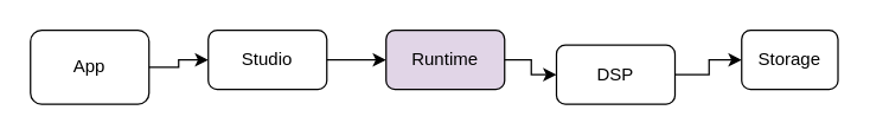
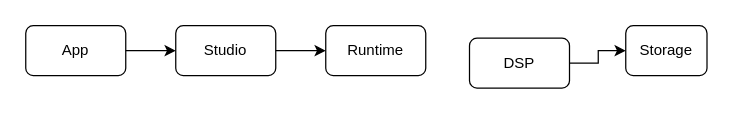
- <mxCell id="4" value="Runtime" style="rounded=1;whiteSpace=wrap;html=1;fillColor=#e1d5e7;" vertex="1" parent="1"><mxGeometry x="260" y="20" width="80" height="40" as="geometry" /></mxCell>
+ <mxCell id="4" value="Runtime" style="rounded=1;whiteSpace=wrap;html=1;" vertex="1" parent="1"><mxGeometry x="260" y="20" width="80" height="40" as="geometry" /></mxCell>
- <mxCell id="9" style="edgeStyle=elbowEdgeStyle;rounded=0;orthogonalLoop=1;jettySize=auto;html=1;exitX=1;exitY=0.5;exitPerimeter=1;entryX=0;entryY=0.5;entryPerimeter=1;" edge="1" parent="1" source="4" target="5"><mxGeometry relative="1" as="geometry" /></mxCell>
- <mxCell id="2" value="App" style="rounded=1;whiteSpace=wrap;html=1;" vertex="1" parent="1"><mxGeometry x="20" y="20" width="80" height="50" as="geometry" /></mxCell>
+ <mxCell id="2" value="App" style="rounded=1;whiteSpace=wrap;html=1;" vertex="1" parent="1"><mxGeometry x="20" y="20" width="80" height="40" as="geometry" /></mxCell>
